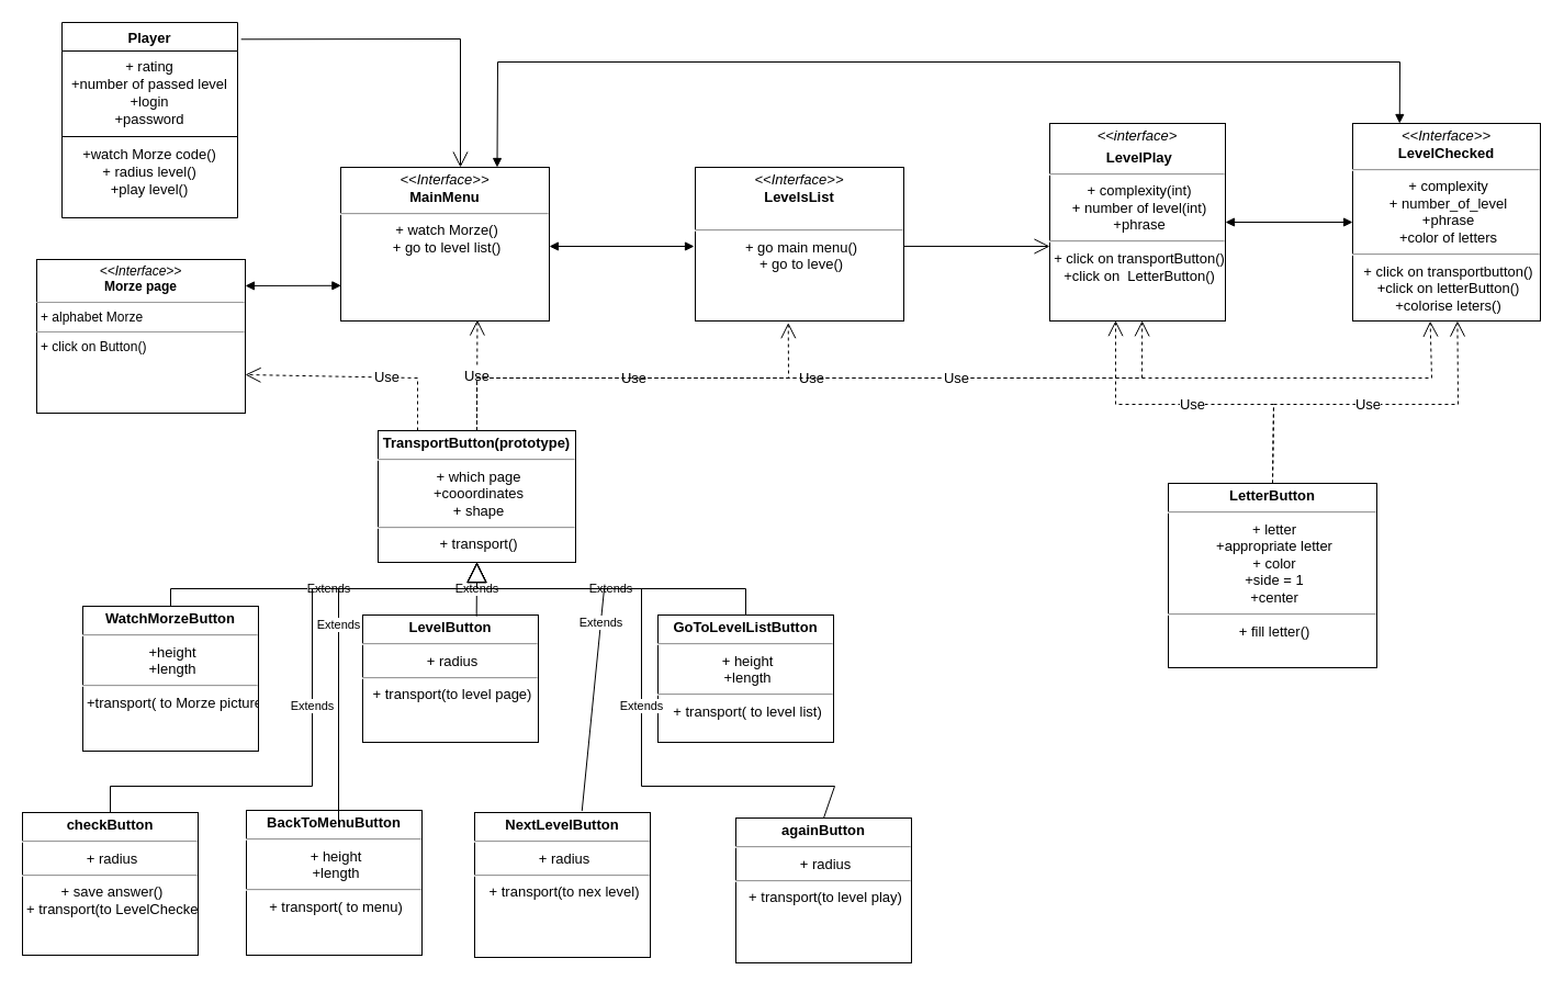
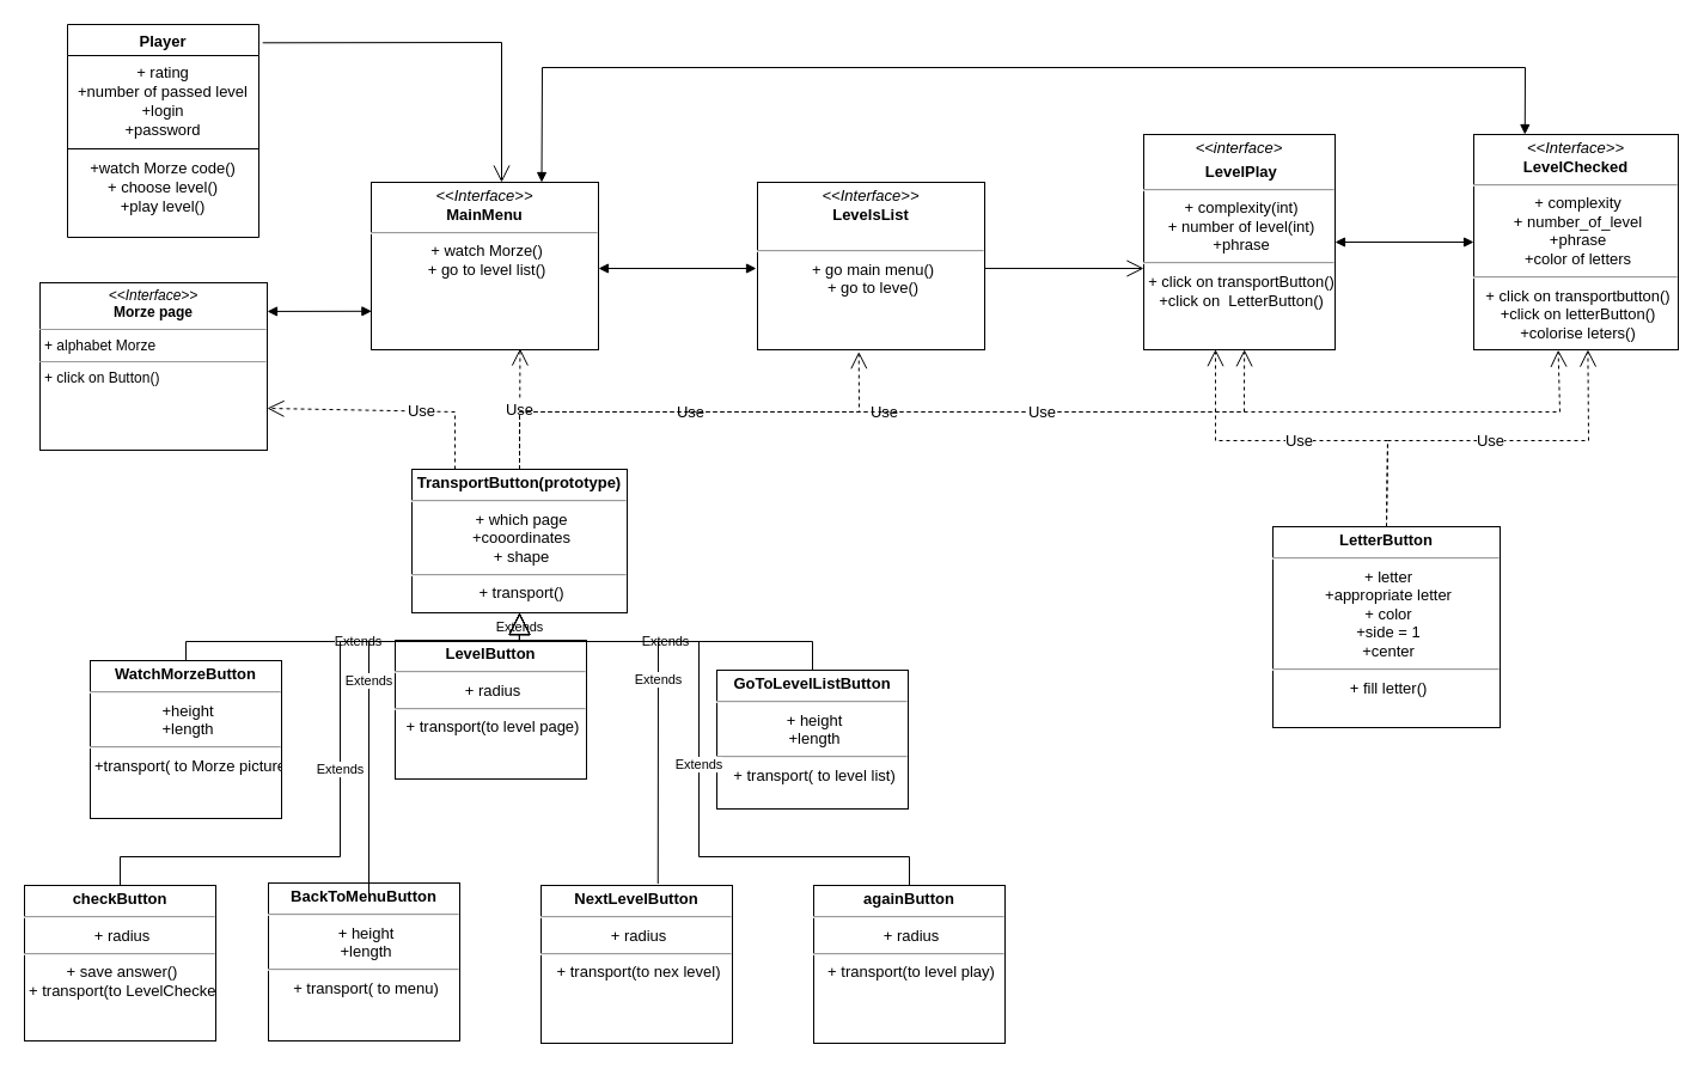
- <mxCell id="5" value="+watch Morze code()&#10;+ radius level()&#10;+play level()&#10;" style="text;strokeColor=none;fillColor=none;align=center;verticalAlign=middle;spacingLeft=4;spacingRight=4;overflow=hidden;rotatable=0;points=[[0,0.5],[1,0.5]];portConstraint=eastwest;labelPosition=center;verticalLabelPosition=middle;fontSize=13;" parent="2" vertex="1"><mxGeometry y="108" width="160" height="70" as="geometry" /></mxCell>
+ <mxCell id="5" value="+watch Morze code()&#10;+ choose level()&#10;+play level()&#10;" style="text;strokeColor=none;fillColor=none;align=center;verticalAlign=middle;spacingLeft=4;spacingRight=4;overflow=hidden;rotatable=0;points=[[0,0.5],[1,0.5]];portConstraint=eastwest;labelPosition=center;verticalLabelPosition=middle;fontSize=13;" parent="2" vertex="1"><mxGeometry y="108" width="160" height="70" as="geometry" /></mxCell>
- <mxCell id="15" value="&lt;p style=&quot;margin: 4px 0px 0px ; text-align: center ; font-size: 13px&quot;&gt;&lt;b style=&quot;font-size: 13px&quot;&gt;LevelButton&lt;/b&gt;&lt;/p&gt;&lt;hr style=&quot;font-size: 13px&quot;&gt;&lt;p style=&quot;margin: 0px 0px 0px 4px ; font-size: 13px&quot;&gt;+ radius&lt;/p&gt;&lt;hr style=&quot;font-size: 13px&quot;&gt;&lt;p style=&quot;margin: 0px 0px 0px 4px ; font-size: 13px&quot;&gt;+ transport(to level page)&lt;/p&gt;" style="verticalAlign=middle;align=center;overflow=fill;fontSize=13;fontFamily=Helvetica;html=1;labelPosition=center;verticalLabelPosition=middle;" parent="1" vertex="1"><mxGeometry x="330" y="560" width="160" height="116" as="geometry" /></mxCell>
+ <mxCell id="15" value="&lt;p style=&quot;margin: 4px 0px 0px ; text-align: center ; font-size: 13px&quot;&gt;&lt;b style=&quot;font-size: 13px&quot;&gt;LevelButton&lt;/b&gt;&lt;/p&gt;&lt;hr style=&quot;font-size: 13px&quot;&gt;&lt;p style=&quot;margin: 0px 0px 0px 4px ; font-size: 13px&quot;&gt;+ radius&lt;/p&gt;&lt;hr style=&quot;font-size: 13px&quot;&gt;&lt;p style=&quot;margin: 0px 0px 0px 4px ; font-size: 13px&quot;&gt;+ transport(to level page)&lt;/p&gt;" style="verticalAlign=middle;align=center;overflow=fill;fontSize=13;fontFamily=Helvetica;html=1;labelPosition=center;verticalLabelPosition=middle;" parent="1" vertex="1"><mxGeometry x="330" y="535" width="160" height="116" as="geometry" /></mxCell>
- <mxCell id="13" value="&lt;p style=&quot;margin: 4px 0px 0px ; text-align: center ; font-size: 13px&quot;&gt;&lt;b style=&quot;font-size: 13px&quot;&gt;NextLevelButton&lt;/b&gt;&lt;/p&gt;&lt;hr style=&quot;font-size: 13px&quot;&gt;&lt;p style=&quot;margin: 0px 0px 0px 4px ; font-size: 13px&quot;&gt;+ radius&lt;/p&gt;&lt;hr style=&quot;font-size: 13px&quot;&gt;&lt;p style=&quot;margin: 0px 0px 0px 4px ; font-size: 13px&quot;&gt;+ transport(to nex level)&lt;/p&gt;&lt;p style=&quot;margin: 0px 0px 0px 4px ; font-size: 13px&quot;&gt;&lt;br style=&quot;font-size: 13px&quot;&gt;&lt;/p&gt;" style="verticalAlign=middle;align=center;overflow=fill;fontSize=13;fontFamily=Helvetica;html=1;labelPosition=center;verticalLabelPosition=middle;" parent="1" vertex="1"><mxGeometry x="432" y="740" width="160" height="132" as="geometry" /></mxCell>
+ <mxCell id="13" value="&lt;p style=&quot;margin: 4px 0px 0px ; text-align: center ; font-size: 13px&quot;&gt;&lt;b style=&quot;font-size: 13px&quot;&gt;NextLevelButton&lt;/b&gt;&lt;/p&gt;&lt;hr style=&quot;font-size: 13px&quot;&gt;&lt;p style=&quot;margin: 0px 0px 0px 4px ; font-size: 13px&quot;&gt;+ radius&lt;/p&gt;&lt;hr style=&quot;font-size: 13px&quot;&gt;&lt;p style=&quot;margin: 0px 0px 0px 4px ; font-size: 13px&quot;&gt;+ transport(to nex level)&lt;/p&gt;&lt;p style=&quot;margin: 0px 0px 0px 4px ; font-size: 13px&quot;&gt;&lt;br style=&quot;font-size: 13px&quot;&gt;&lt;/p&gt;" style="verticalAlign=middle;align=center;overflow=fill;fontSize=13;fontFamily=Helvetica;html=1;labelPosition=center;verticalLabelPosition=middle;" parent="1" vertex="1"><mxGeometry x="452" y="740" width="160" height="132" as="geometry" /></mxCell>
- <mxCell id="12" value="&lt;p style=&quot;margin: 4px 0px 0px ; text-align: center ; font-size: 13px&quot;&gt;&lt;b style=&quot;font-size: 13px&quot;&gt;againButton&lt;/b&gt;&lt;/p&gt;&lt;hr style=&quot;font-size: 13px&quot;&gt;&lt;p style=&quot;margin: 0px 0px 0px 4px ; font-size: 13px&quot;&gt;+ radius&lt;/p&gt;&lt;hr style=&quot;font-size: 13px&quot;&gt;&lt;p style=&quot;margin: 0px 0px 0px 4px ; font-size: 13px&quot;&gt;&lt;span style=&quot;font-size: 13px&quot;&gt;+ transport(to level play)&lt;/span&gt;&lt;/p&gt;&lt;p style=&quot;margin: 0px 0px 0px 4px ; font-size: 13px&quot;&gt;&lt;br style=&quot;font-size: 13px&quot;&gt;&lt;/p&gt;" style="verticalAlign=middle;align=center;overflow=fill;fontSize=13;fontFamily=Helvetica;html=1;labelPosition=center;verticalLabelPosition=middle;" parent="1" vertex="1"><mxGeometry x="670" y="745" width="160" height="132" as="geometry" /></mxCell>
+ <mxCell id="12" value="&lt;p style=&quot;margin: 4px 0px 0px ; text-align: center ; font-size: 13px&quot;&gt;&lt;b style=&quot;font-size: 13px&quot;&gt;againButton&lt;/b&gt;&lt;/p&gt;&lt;hr style=&quot;font-size: 13px&quot;&gt;&lt;p style=&quot;margin: 0px 0px 0px 4px ; font-size: 13px&quot;&gt;+ radius&lt;/p&gt;&lt;hr style=&quot;font-size: 13px&quot;&gt;&lt;p style=&quot;margin: 0px 0px 0px 4px ; font-size: 13px&quot;&gt;&lt;span style=&quot;font-size: 13px&quot;&gt;+ transport(to level play)&lt;/span&gt;&lt;/p&gt;&lt;p style=&quot;margin: 0px 0px 0px 4px ; font-size: 13px&quot;&gt;&lt;br style=&quot;font-size: 13px&quot;&gt;&lt;/p&gt;" style="verticalAlign=middle;align=center;overflow=fill;fontSize=13;fontFamily=Helvetica;html=1;labelPosition=center;verticalLabelPosition=middle;" parent="1" vertex="1"><mxGeometry x="680" y="740" width="160" height="132" as="geometry" /></mxCell>
